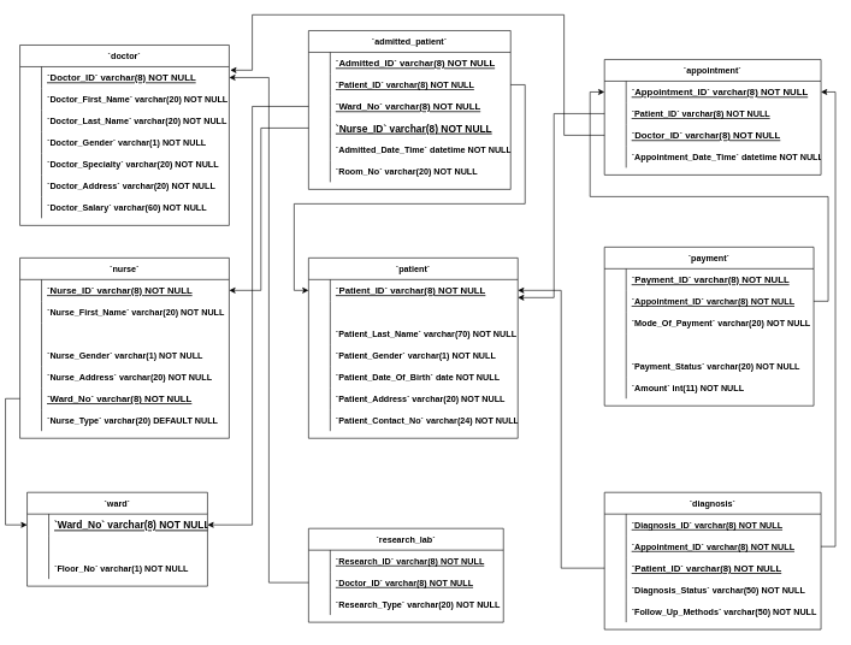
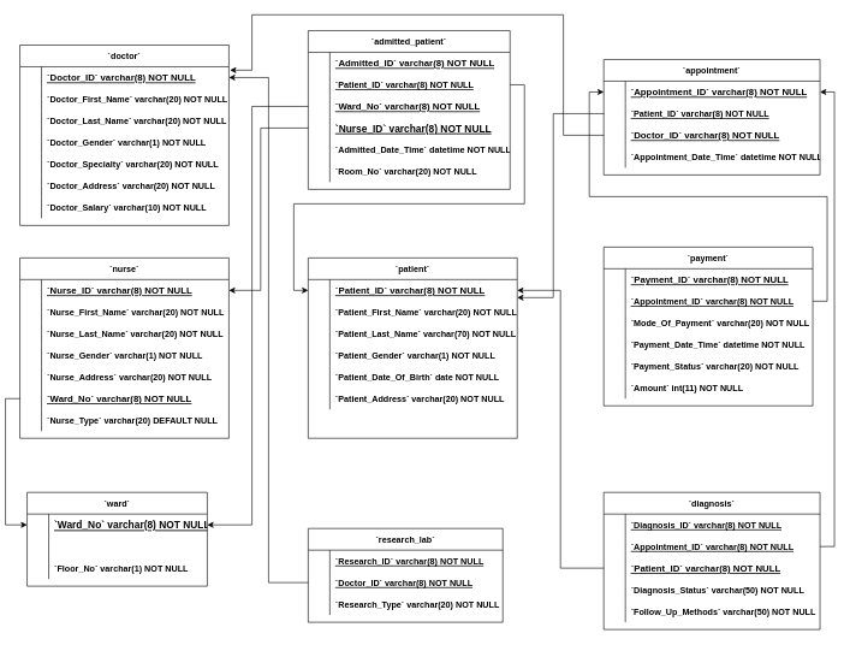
- <mxCell id="71" value="`Doctor_Salary` varchar(60) NOT NULL" style="shape=partialRectangle;overflow=hidden;connectable=0;fillColor=none;top=0;left=0;bottom=0;right=0;align=left;spacingLeft=6;fontStyle=1" parent="69" vertex="1"><mxGeometry x="30" width="260" height="30" as="geometry" /></mxCell>
+ <mxCell id="71" value="`Doctor_Salary` varchar(10) NOT NULL" style="shape=partialRectangle;overflow=hidden;connectable=0;fillColor=none;top=0;left=0;bottom=0;right=0;align=left;spacingLeft=6;fontStyle=1" parent="69" vertex="1"><mxGeometry x="30" width="260" height="30" as="geometry" /></mxCell>
+ <mxCell id="100" value="`Patient_First_Name` varchar(20) NOT NULL" style="shape=partialRectangle;overflow=hidden;connectable=0;fillColor=none;top=0;left=0;bottom=0;right=0;align=left;spacingLeft=6;fontStyle=1" parent="98" vertex="1"><mxGeometry x="30" width="260" height="30" as="geometry" /></mxCell>
+ <mxCell id="81" value="`Nurse_Last_Name` varchar(20) NOT NULL" style="shape=partialRectangle;overflow=hidden;connectable=0;fillColor=none;top=0;left=0;bottom=0;right=0;align=left;spacingLeft=6;fontStyle=1" parent="79" vertex="1"><mxGeometry x="30" width="260" height="30" as="geometry" /></mxCell>
+ <mxCell id="128" value="`Payment_Date_Time` datetime NOT NULL" style="shape=partialRectangle;overflow=hidden;connectable=0;fillColor=none;top=0;left=0;bottom=0;right=0;align=left;spacingLeft=6;fontStyle=1" parent="126" vertex="1"><mxGeometry x="30" width="260" height="30" as="geometry" /></mxCell>
- <mxCell id="115" value="`Patient_Contact_No` varchar(24) NOT NULL" style="shape=partialRectangle;overflow=hidden;connectable=0;fillColor=none;top=0;left=0;bottom=0;right=0;align=left;spacingLeft=6;fontStyle=1" parent="113" vertex="1"><mxGeometry x="30" width="260" height="30" as="geometry" /></mxCell>
